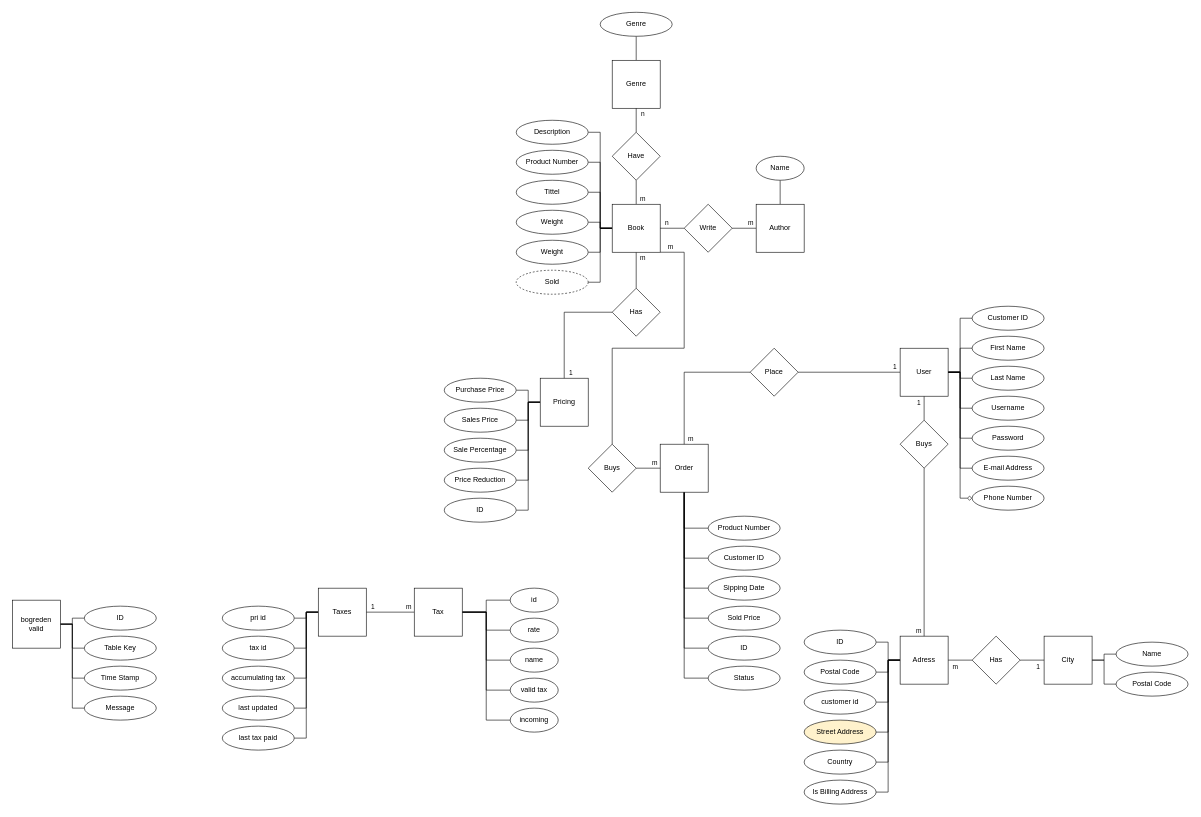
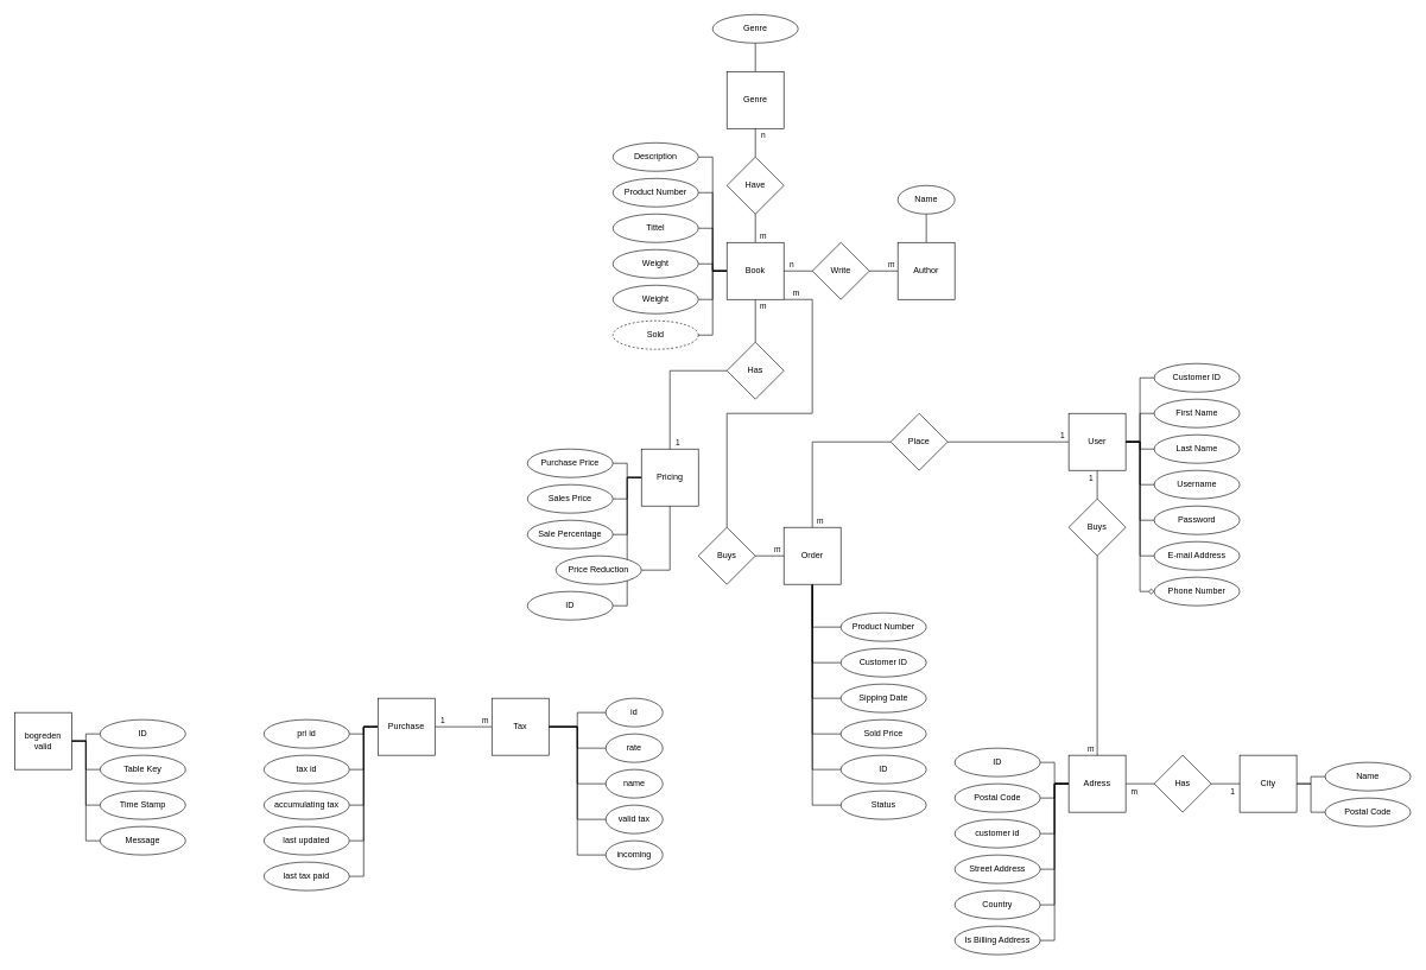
- <mxCell id="78" value="Price Reduction" style="ellipse;whiteSpace=wrap;html=1;fontStyle=0" parent="1" vertex="1"><mxGeometry y="780" width="120" height="40" as="geometry" x="740" /></mxCell>
+ <mxCell id="78" value="Price Reduction" style="ellipse;whiteSpace=wrap;html=1;fontStyle=0" parent="1" vertex="1"><mxGeometry x="780" y="780" width="120" height="40" as="geometry" /></mxCell>
- <mxCell id="136" value="Taxes" style="whiteSpace=wrap;html=1;aspect=fixed;" parent="1" vertex="1"><mxGeometry x="530" y="980" width="80" height="80" as="geometry" /></mxCell>
+ <mxCell id="136" value="Purchase" style="whiteSpace=wrap;html=1;aspect=fixed;" parent="1" vertex="1"><mxGeometry x="530" y="980" width="80" height="80" as="geometry" /></mxCell>
- <mxCell id="73" value="Street Address" style="ellipse;whiteSpace=wrap;html=1;rounded=0;fontStyle=0;fillColor=#fff2cc;" parent="1" vertex="1"><mxGeometry x="1340" y="1200" width="120" height="40" as="geometry" /></mxCell>
+ <mxCell id="73" value="Street Address" style="ellipse;whiteSpace=wrap;html=1;rounded=0;fontStyle=0" parent="1" vertex="1"><mxGeometry x="1340" y="1200" width="120" height="40" as="geometry" /></mxCell>
